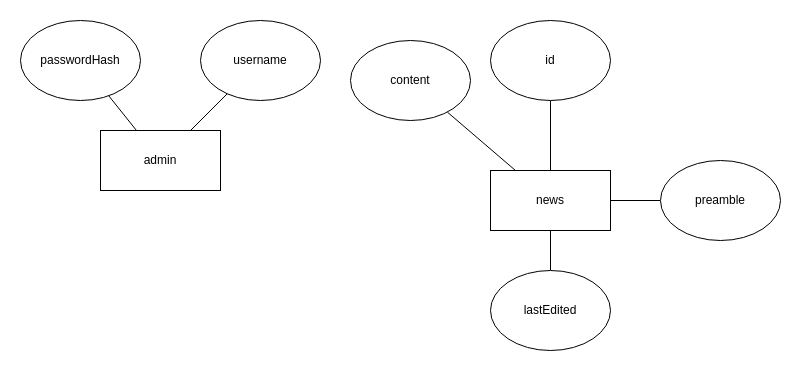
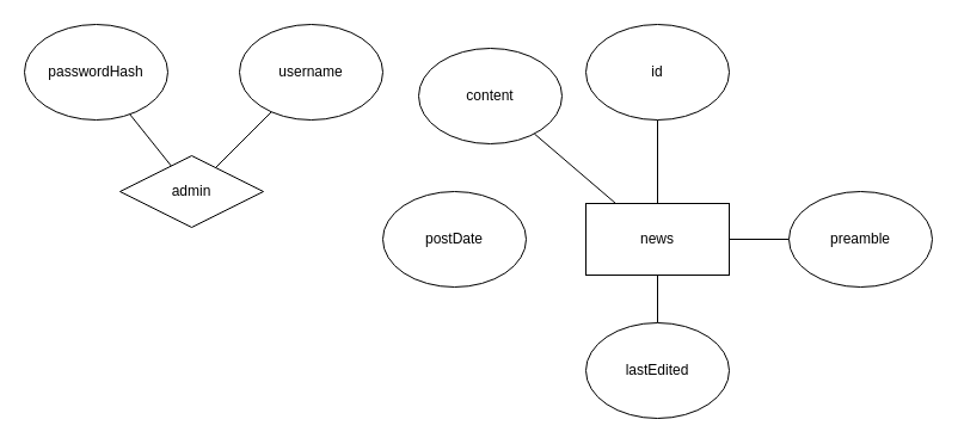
- <mxCell id="3" value="admin" style="rounded=0;whiteSpace=wrap;html=1;" vertex="1" parent="1"><mxGeometry x="100" y="130" width="120" height="60" as="geometry" /></mxCell>
+ <mxCell id="3" value="admin" style="rhombus;whiteSpace=wrap;html=1;" vertex="1" parent="1"><mxGeometry x="100" y="130" width="120" height="60" as="geometry" /></mxCell>
+ <mxCell id="15" value="postDate" style="ellipse;whiteSpace=wrap;html=1;rounded=0;" vertex="1" parent="1"><mxGeometry x="320" y="160" width="120" height="80" as="geometry" /></mxCell>
